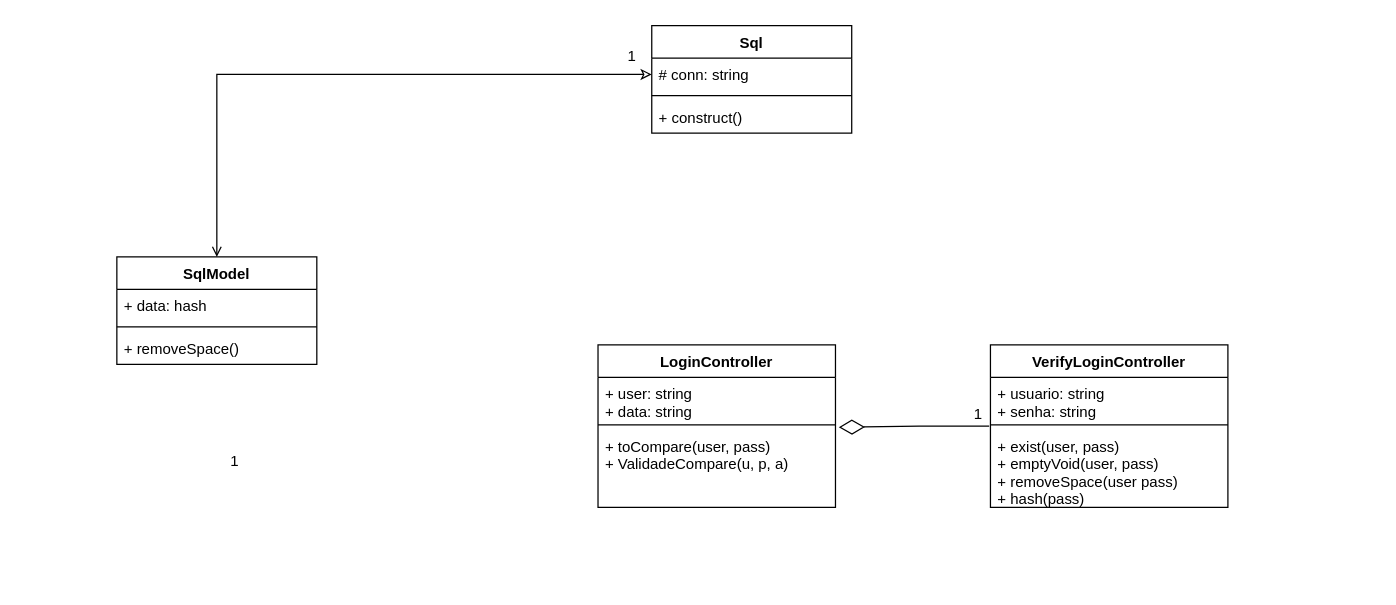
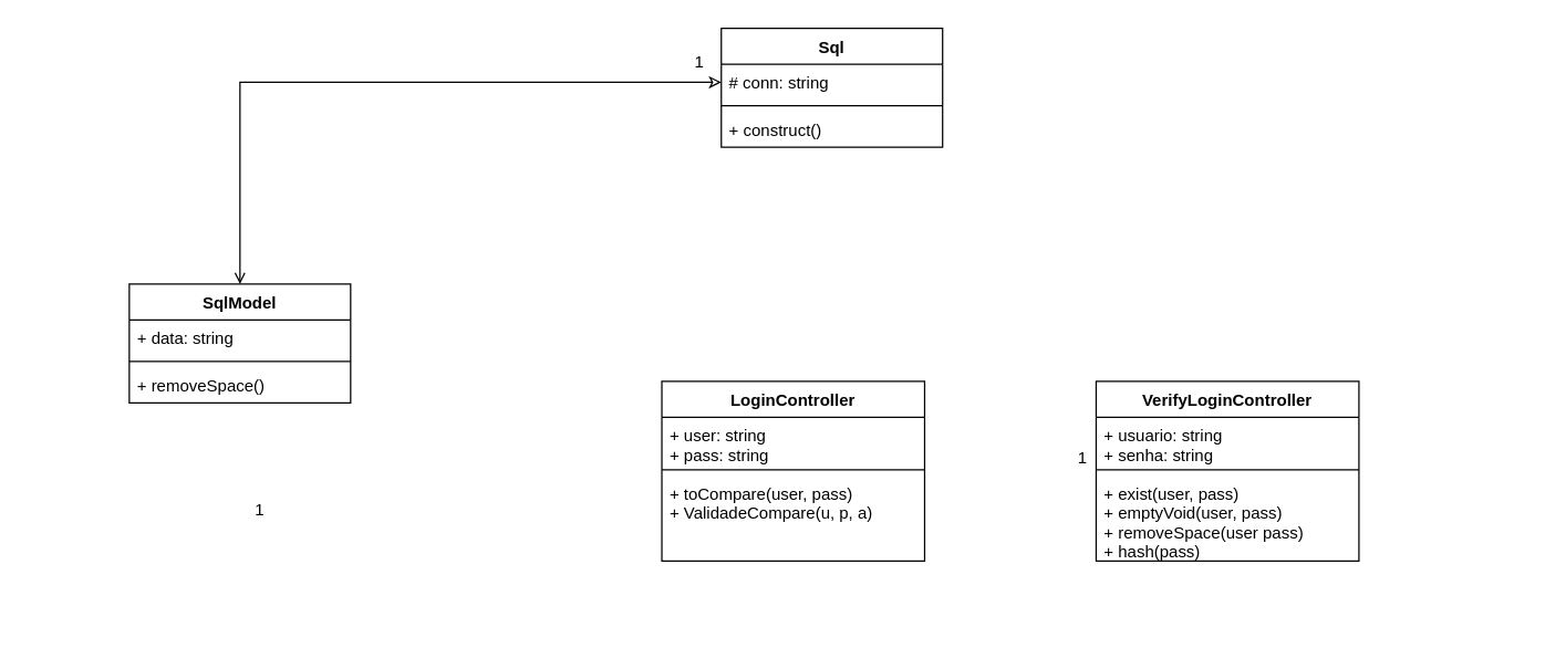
- <mxCell id="10" value="+ data: hash" style="text;strokeColor=none;fillColor=none;align=left;verticalAlign=top;spacingLeft=4;spacingRight=4;overflow=hidden;rotatable=0;points=[[0,0.5],[1,0.5]];portConstraint=eastwest;" parent="9" vertex="1"><mxGeometry y="26" width="160" height="26" as="geometry" /></mxCell>
+ <mxCell id="10" value="+ data: string" style="text;strokeColor=none;fillColor=none;align=left;verticalAlign=top;spacingLeft=4;spacingRight=4;overflow=hidden;rotatable=0;points=[[0,0.5],[1,0.5]];portConstraint=eastwest;" parent="9" vertex="1"><mxGeometry y="26" width="160" height="26" as="geometry" /></mxCell>
- <mxCell id="21" value="+ user: string&#10;+ data: string" style="text;strokeColor=none;fillColor=none;align=left;verticalAlign=top;spacingLeft=4;spacingRight=4;overflow=hidden;rotatable=0;points=[[0,0.5],[1,0.5]];portConstraint=eastwest;" parent="20" vertex="1"><mxGeometry y="26" width="190" height="34" as="geometry" /></mxCell>
+ <mxCell id="21" value="+ user: string&#10;+ pass: string" style="text;strokeColor=none;fillColor=none;align=left;verticalAlign=top;spacingLeft=4;spacingRight=4;overflow=hidden;rotatable=0;points=[[0,0.5],[1,0.5]];portConstraint=eastwest;" parent="20" vertex="1"><mxGeometry y="26" width="190" height="34" as="geometry" /></mxCell>
- <mxCell id="15" style="edgeStyle=orthogonalEdgeStyle;rounded=0;orthogonalLoop=1;jettySize=auto;html=1;entryX=1.014;entryY=-0.035;entryDx=0;entryDy=0;entryPerimeter=0;startArrow=none;startFill=0;endArrow=diamondThin;endFill=0;targetPerimeterSpacing=6;sourcePerimeterSpacing=1;endSize=18;" parent="14" source="16" target="23" edge="1"><mxGeometry relative="1" as="geometry" /></mxCell>
